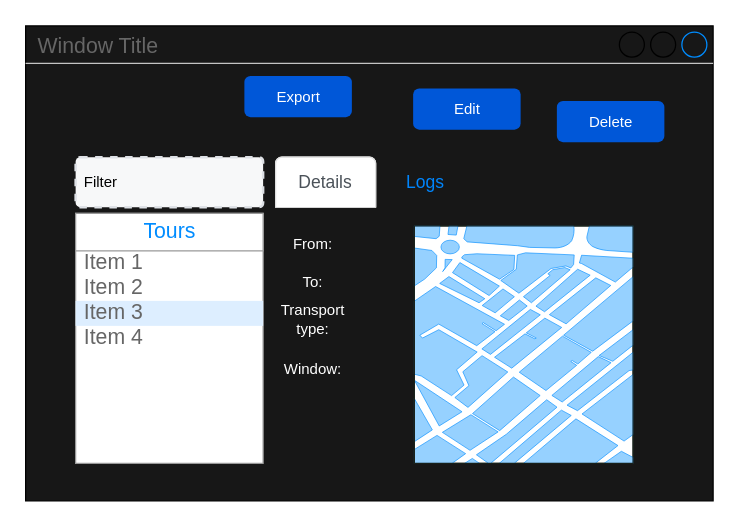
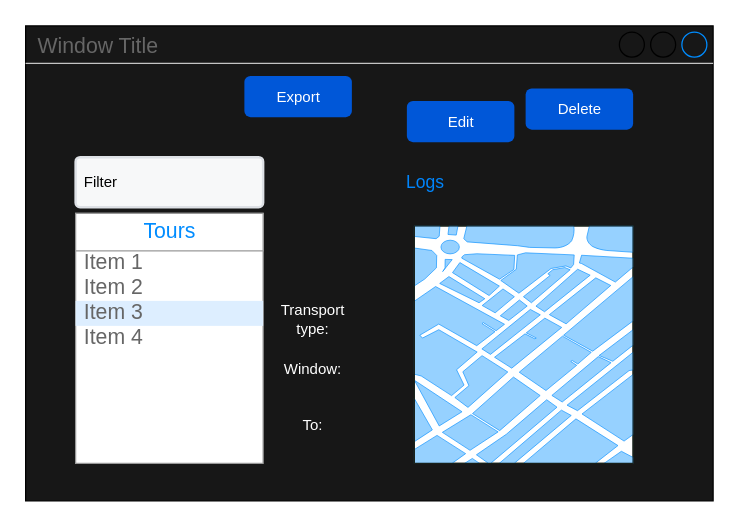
- <mxCell id="13" value="Edit" style="rounded=1;fillColor=#0057D8;strokeColor=none;html=1;fontColor=#ffffff;align=center;verticalAlign=middle;fontStyle=0;fontSize=12;sketch=0;" vertex="1" parent="1"><mxGeometry x="330" y="70" width="86" height="33" as="geometry" /></mxCell>
+ <mxCell id="13" value="Edit" style="rounded=1;fillColor=#0057D8;strokeColor=none;html=1;fontColor=#ffffff;align=center;verticalAlign=middle;fontStyle=0;fontSize=12;sketch=0;" vertex="1" parent="1"><mxGeometry x="325" y="80" width="86" height="33" as="geometry" /></mxCell>
- <mxCell id="12" value="Delete" style="rounded=1;fillColor=#0057D8;strokeColor=none;html=1;fontColor=#ffffff;align=center;verticalAlign=middle;fontStyle=0;fontSize=12;sketch=0;" vertex="1" parent="1"><mxGeometry x="445" y="80" width="86" height="33" as="geometry" /></mxCell>
+ <mxCell id="12" value="Delete" style="rounded=1;fillColor=#0057D8;strokeColor=none;html=1;fontColor=#ffffff;align=center;verticalAlign=middle;fontStyle=0;fontSize=12;sketch=0;" vertex="1" parent="1"><mxGeometry x="420" y="70" width="86" height="33" as="geometry" /></mxCell>
- <mxCell id="9" value="&lt;font color=&quot;#000000&quot;&gt;Filter&lt;/font&gt;" style="rounded=1;arcSize=9;fillColor=#F7F8F9;align=left;spacingLeft=5;strokeColor=#DEE1E6;html=1;strokeWidth=2;fontSize=12;dashed=1;" vertex="1" parent="1"><mxGeometry x="60" y="125" width="150" height="40" as="geometry" /></mxCell>
+ <mxCell id="9" value="&lt;font color=&quot;#000000&quot;&gt;Filter&lt;/font&gt;" style="rounded=1;arcSize=9;fillColor=#F7F8F9;align=left;spacingLeft=5;strokeColor=#DEE1E6;html=1;strokeWidth=2;fontSize=12" vertex="1" parent="1"><mxGeometry x="60" y="125" width="150" height="40" as="geometry" /></mxCell>
- <mxCell id="10" value="Details" style="html=1;shadow=0;dashed=0;shape=mxgraph.bootstrap.tabTop;strokeColor=#DFDFDF;fillColor=#ffffff;rSize=5;perimeter=none;whiteSpace=wrap;resizeWidth=1;align=center;spacing=20;fontSize=14;fontColor=#4B5259;" vertex="1" parent="1"><mxGeometry x="220" y="125" width="80" height="40" as="geometry" /></mxCell>
- <mxCell id="16" value="&lt;font color=&quot;#ffffff&quot;&gt;From:&lt;br&gt;&lt;/font&gt;" style="text;html=1;strokeColor=none;fillColor=none;align=center;verticalAlign=middle;whiteSpace=wrap;rounded=0;fontColor=#000000;" vertex="1" parent="1"><mxGeometry x="220" y="180" width="60" height="30" as="geometry" /></mxCell>
- <mxCell id="17" value="&lt;font color=&quot;#ffffff&quot;&gt;To:&lt;br&gt;&lt;/font&gt;" style="text;html=1;strokeColor=none;fillColor=none;align=center;verticalAlign=middle;whiteSpace=wrap;rounded=0;fontColor=#000000;" vertex="1" parent="1"><mxGeometry x="220" y="210" width="60" height="30" as="geometry" /></mxCell>
+ <mxCell id="17" value="&lt;font color=&quot;#ffffff&quot;&gt;To:&lt;br&gt;&lt;/font&gt;" style="text;html=1;strokeColor=none;fillColor=none;align=center;verticalAlign=middle;whiteSpace=wrap;rounded=0;fontColor=#000000;" vertex="1" parent="1"><mxGeometry x="220" y="325" width="60" height="30" as="geometry" /></mxCell>
